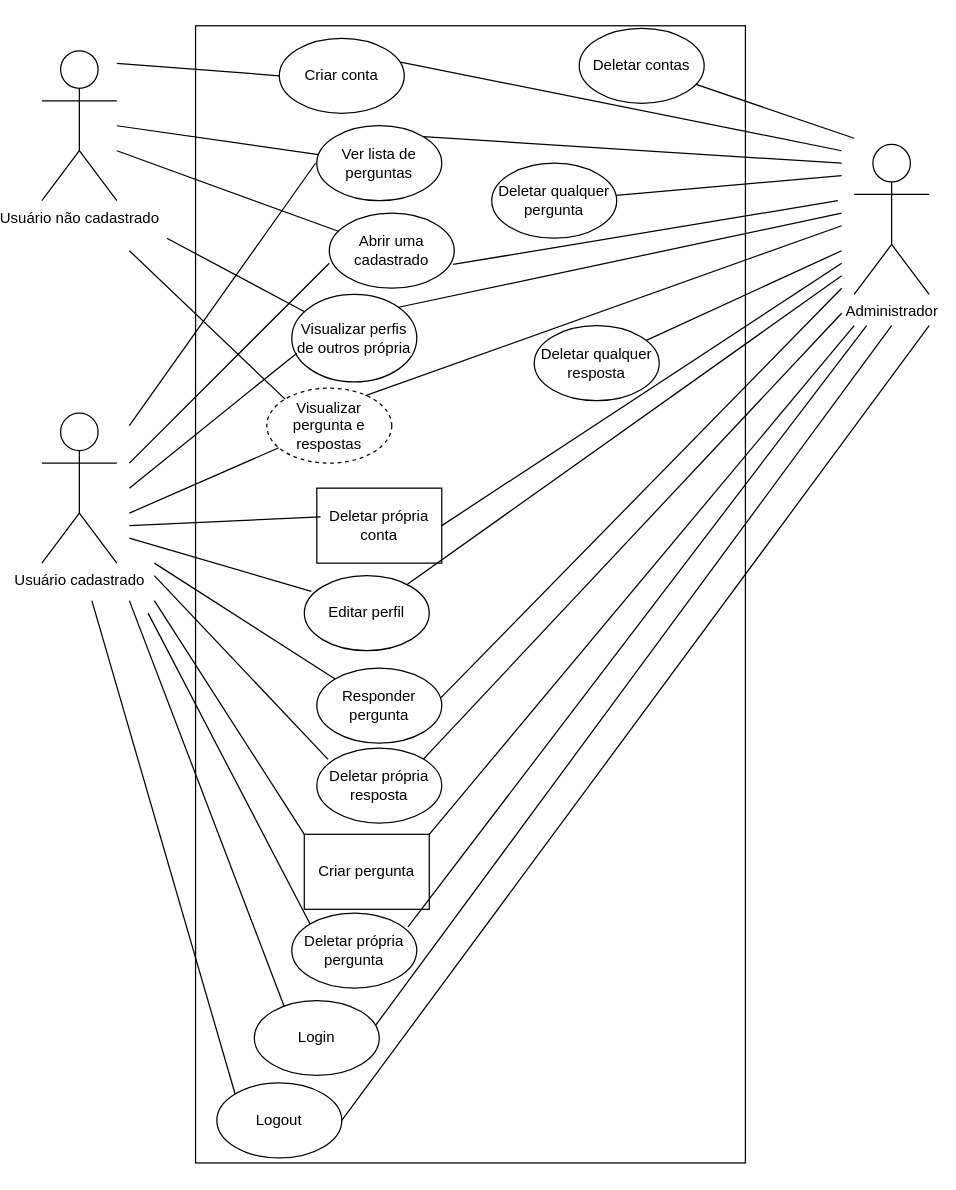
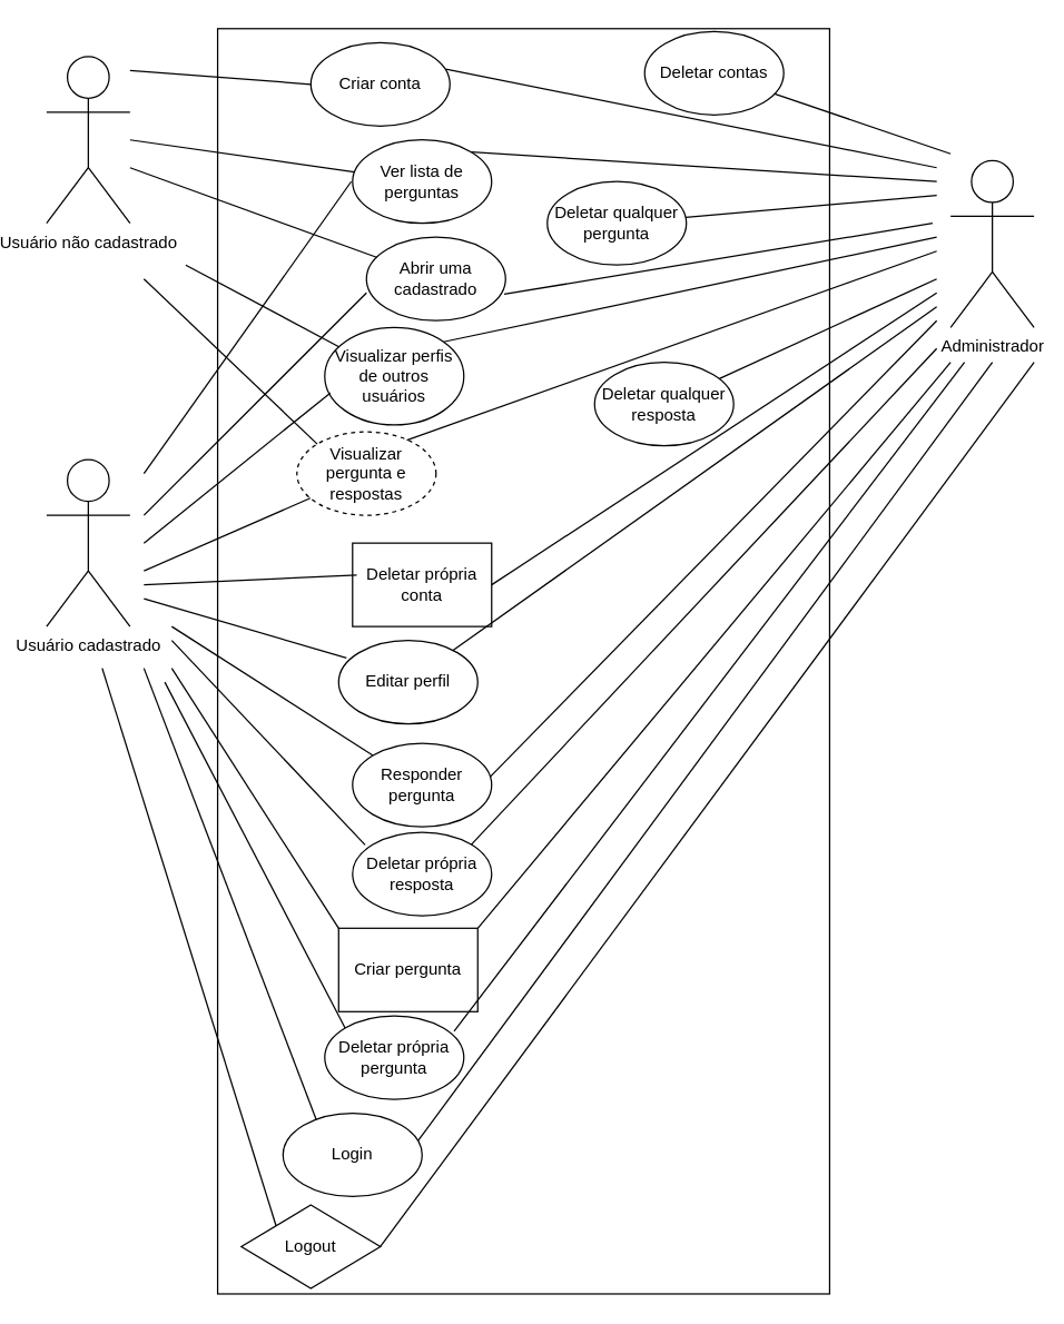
- <mxCell id="19" value="Visualizar perfis de outros própria" style="ellipse;whiteSpace=wrap;html=1;fillColor=none;" vertex="1" parent="1"><mxGeometry x="220" y="235" width="100" height="70" as="geometry" /></mxCell>
+ <mxCell id="19" value="Visualizar perfis de outros usuários" style="ellipse;whiteSpace=wrap;html=1;fillColor=none;" vertex="1" parent="1"><mxGeometry x="220" y="235" width="100" height="70" as="geometry" /></mxCell>
- <mxCell id="15" value="Logout" style="ellipse;whiteSpace=wrap;html=1;fillColor=none;" vertex="1" parent="1"><mxGeometry x="160" y="866" width="100" height="60" as="geometry" /></mxCell>
+ <mxCell id="15" value="Logout" style="rhombus;whiteSpace=wrap;html=1;fillColor=none;" vertex="1" parent="1"><mxGeometry x="160" y="866" width="100" height="60" as="geometry" /></mxCell>
